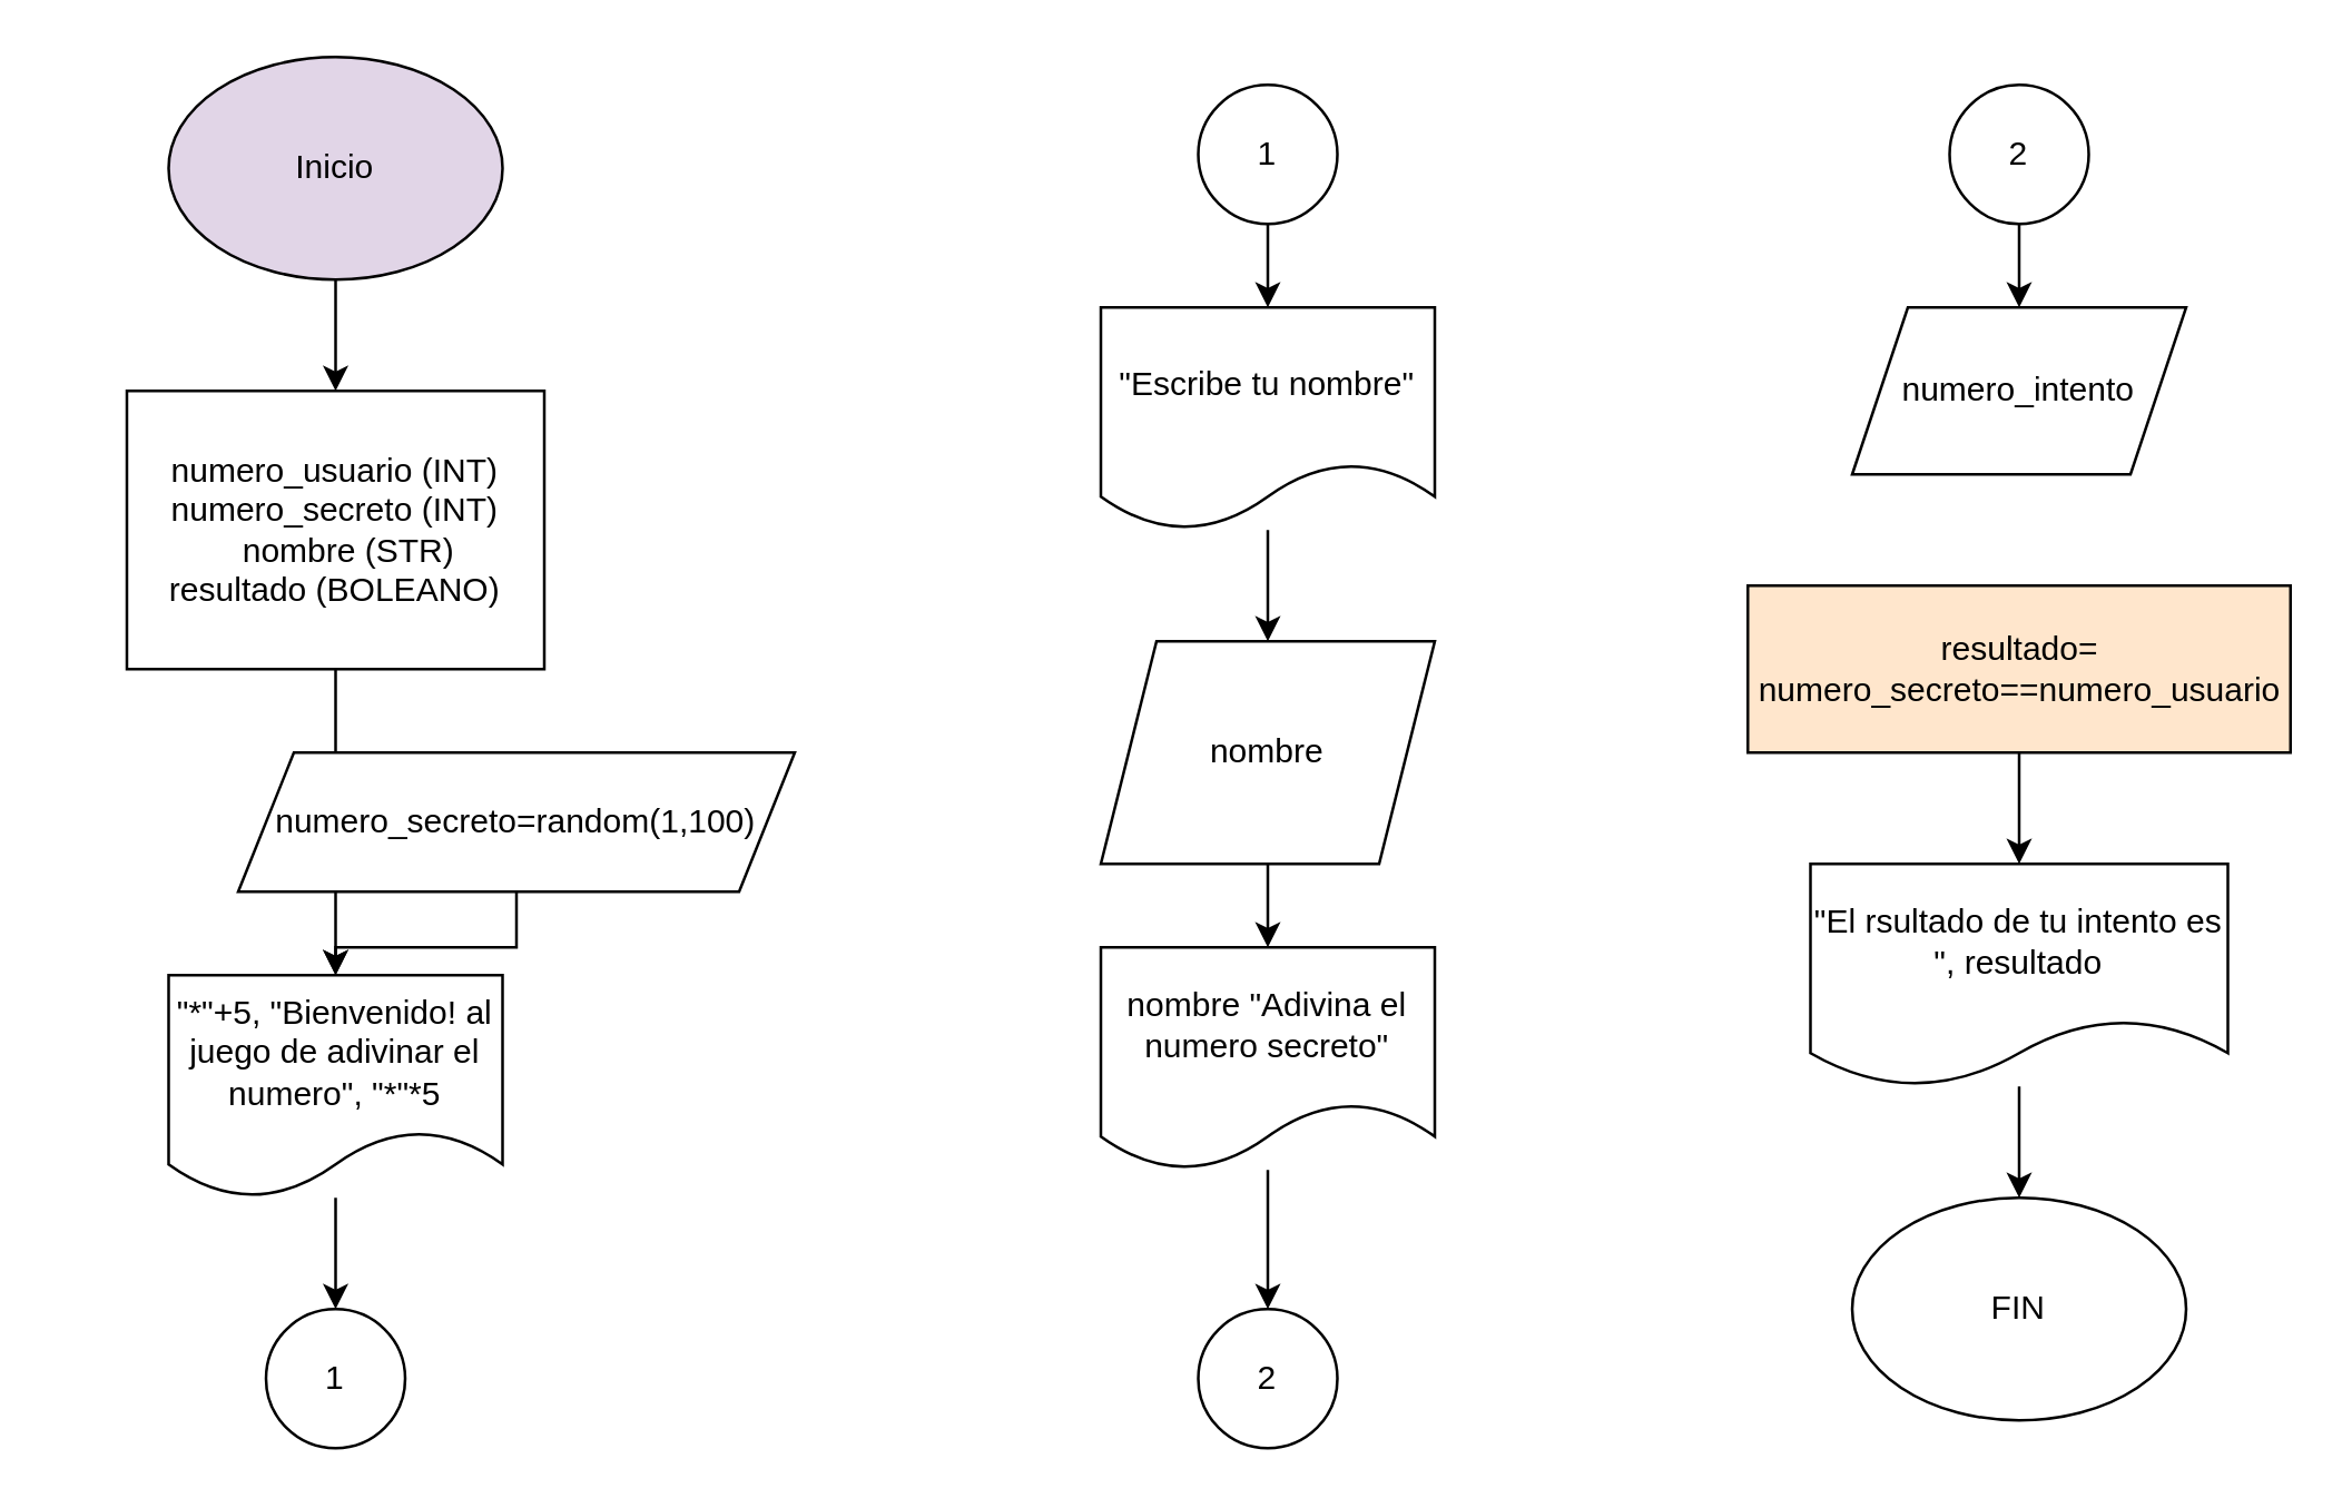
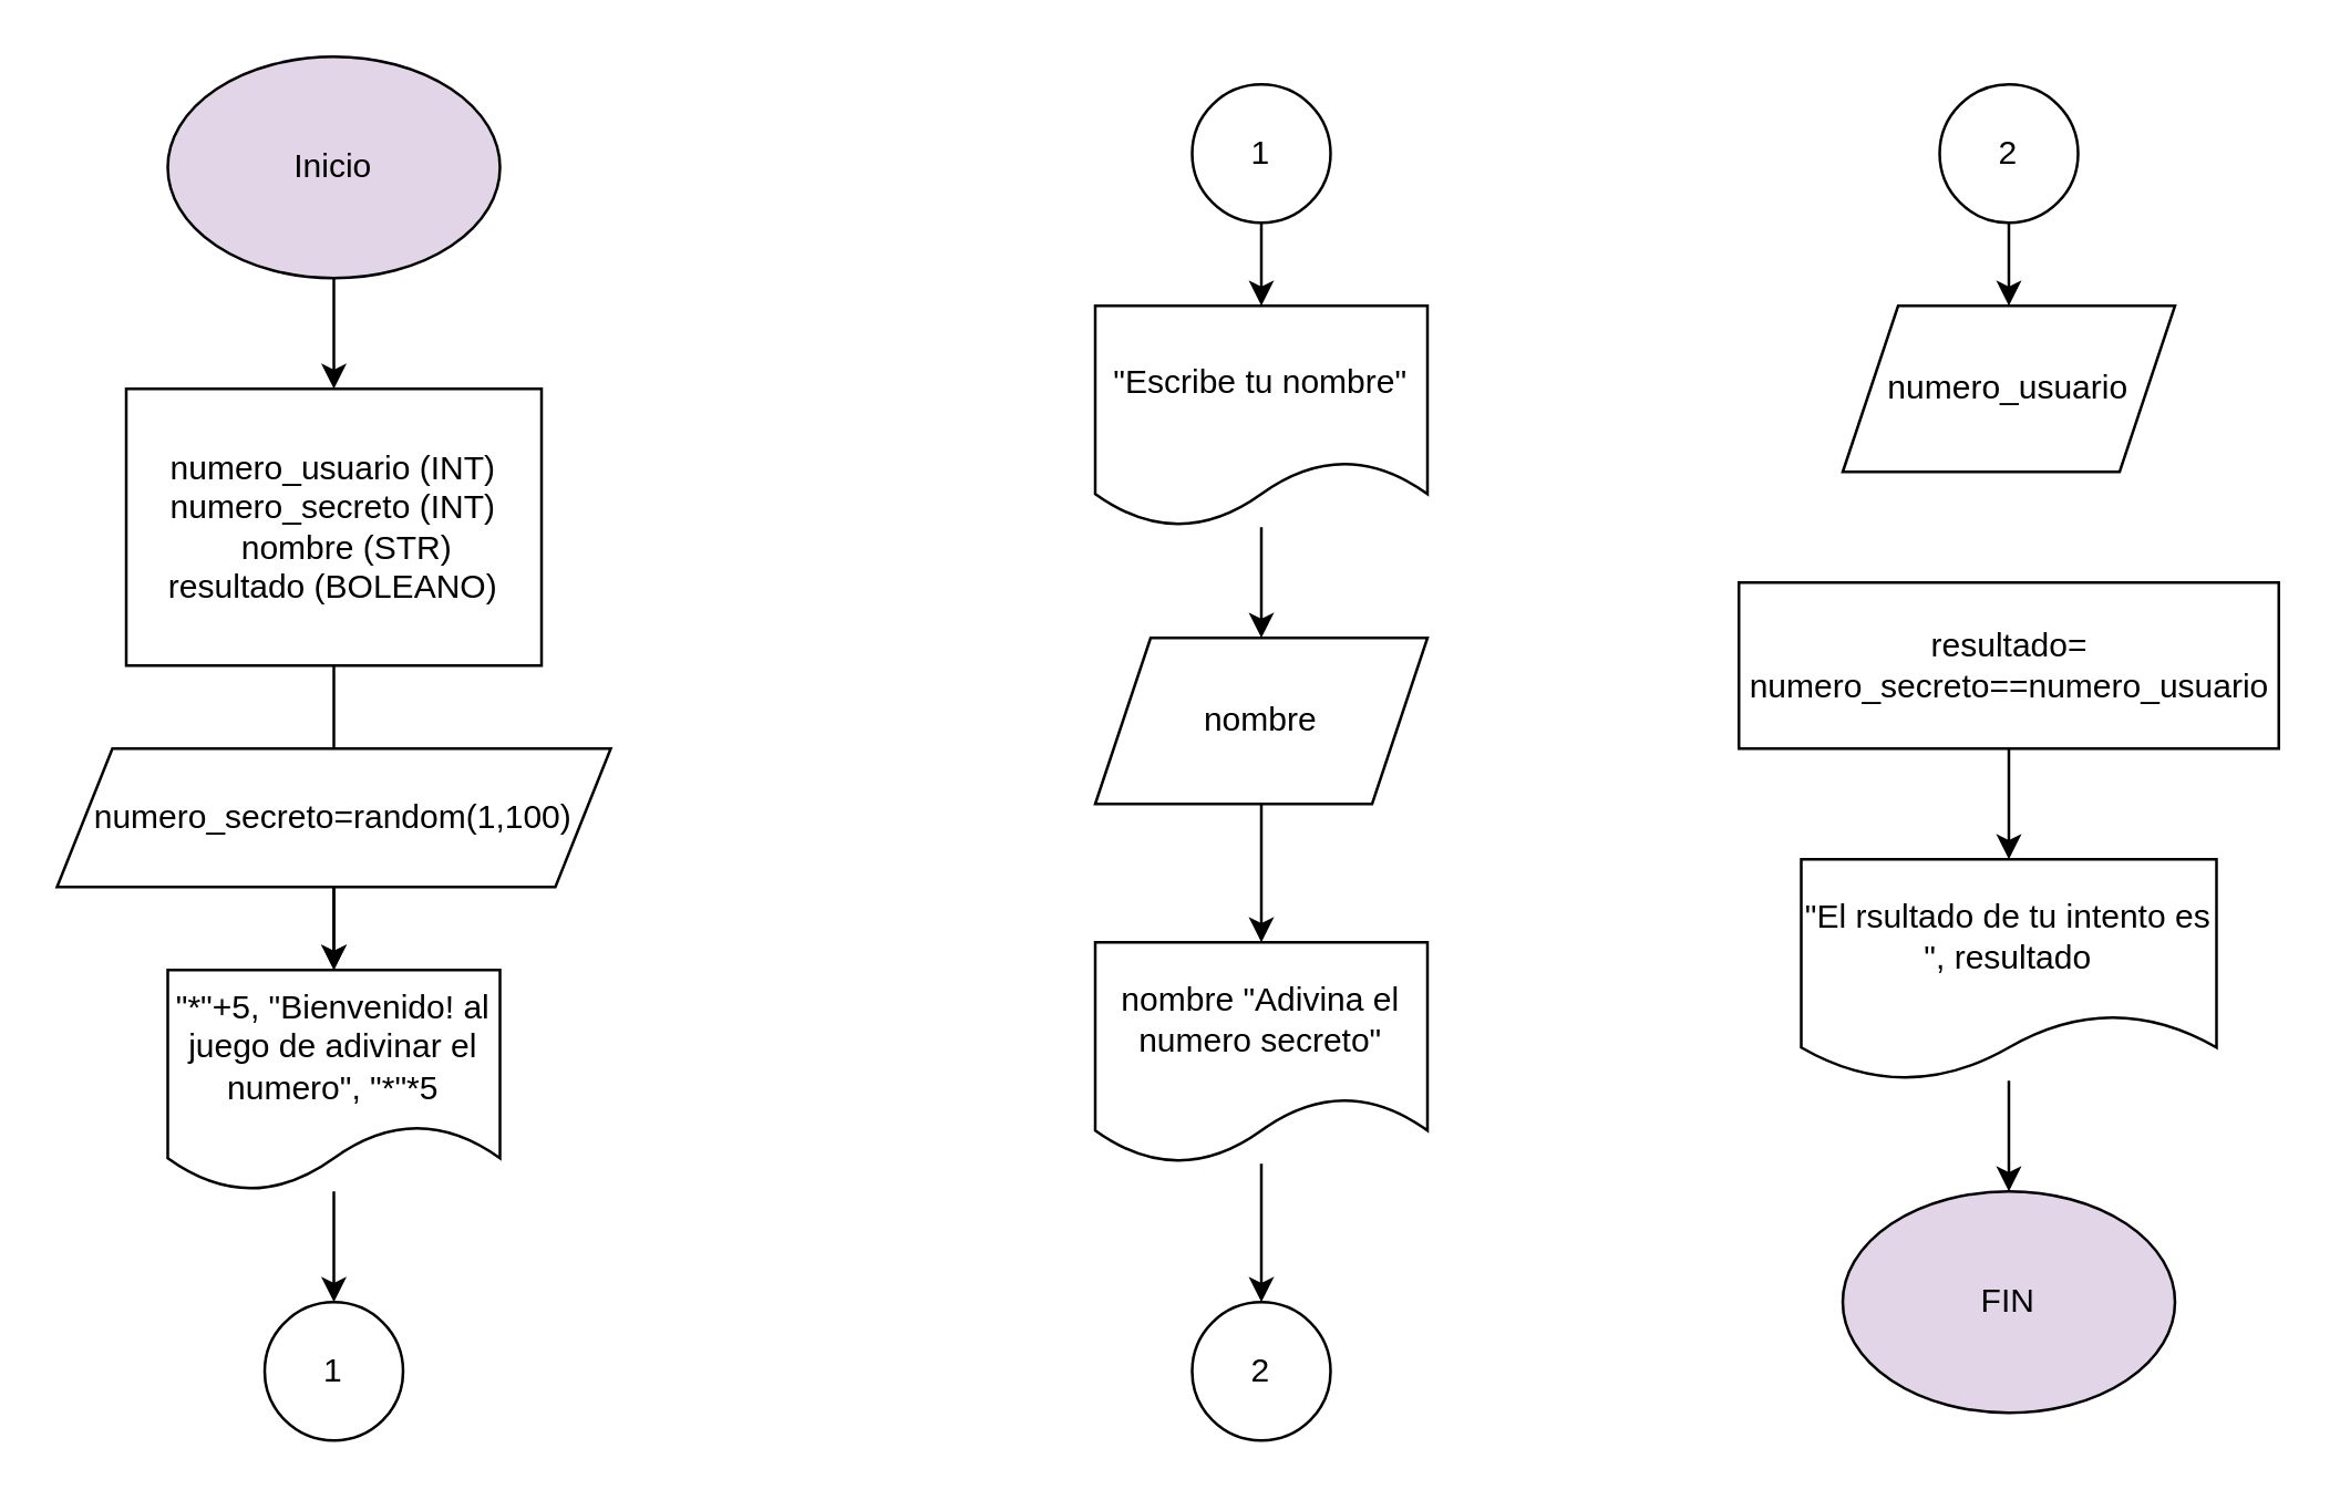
- <mxCell id="22" value="numero_intento" style="shape=parallelogram;perimeter=parallelogramPerimeter;whiteSpace=wrap;html=1;fixedSize=1;" vertex="1" parent="1"><mxGeometry x="665" y="110" width="120" height="60" as="geometry" /></mxCell>
+ <mxCell id="22" value="numero_usuario" style="shape=parallelogram;perimeter=parallelogramPerimeter;whiteSpace=wrap;html=1;fixedSize=1;" vertex="1" parent="1"><mxGeometry x="665" y="110" width="120" height="60" as="geometry" /></mxCell>
- <mxCell id="24" value="resultado= numero_secreto==numero_usuario" style="rounded=0;whiteSpace=wrap;html=1;fillColor=#ffe6cc;" vertex="1" parent="1"><mxGeometry x="627.5" y="210" width="195" height="60" as="geometry" /></mxCell>
+ <mxCell id="24" value="resultado= numero_secreto==numero_usuario" style="rounded=0;whiteSpace=wrap;html=1;" vertex="1" parent="1"><mxGeometry x="627.5" y="210" width="195" height="60" as="geometry" /></mxCell>
- <mxCell id="16" value="nombre" style="shape=parallelogram;perimeter=parallelogramPerimeter;whiteSpace=wrap;html=1;fixedSize=1;" vertex="1" parent="1"><mxGeometry x="395" y="230" width="120" height="80" as="geometry" /></mxCell>
+ <mxCell id="16" value="nombre" style="shape=parallelogram;perimeter=parallelogramPerimeter;whiteSpace=wrap;html=1;fixedSize=1;" vertex="1" parent="1"><mxGeometry x="395" y="230" width="120" height="60" as="geometry" /></mxCell>
- <mxCell id="7" value="numero_secreto=random(1,100)" style="shape=parallelogram;perimeter=parallelogramPerimeter;whiteSpace=wrap;html=1;fixedSize=1;" vertex="1" parent="1"><mxGeometry x="85" y="270" width="200" height="50" as="geometry" /></mxCell>
+ <mxCell id="7" value="numero_secreto=random(1,100)" style="shape=parallelogram;perimeter=parallelogramPerimeter;whiteSpace=wrap;html=1;fixedSize=1;" vertex="1" parent="1"><mxGeometry x="20" y="270" width="200" height="50" as="geometry" /></mxCell>
- <mxCell id="27" value="FIN" style="ellipse;whiteSpace=wrap;html=1;" vertex="1" parent="1"><mxGeometry x="665" y="430" width="120" height="80" as="geometry" /></mxCell>
+ <mxCell id="27" value="FIN" style="ellipse;whiteSpace=wrap;html=1;fillColor=#e1d5e7;" vertex="1" parent="1"><mxGeometry x="665" y="430" width="120" height="80" as="geometry" /></mxCell>
